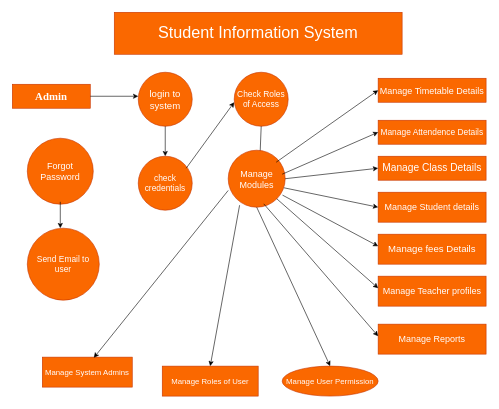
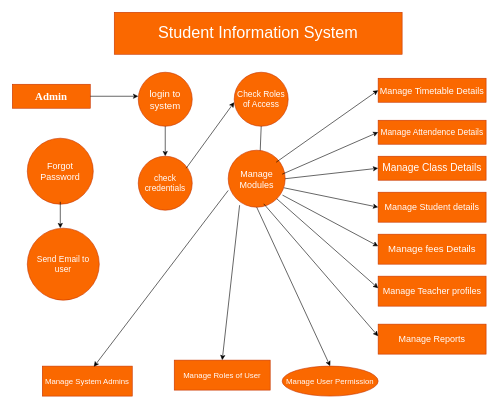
- <mxCell id="22" value="&lt;font style=&quot;font-size: 13px; color: rgb(255, 255, 255);&quot;&gt;Manage System Admins&lt;/font&gt;" style="rounded=0;whiteSpace=wrap;html=1;fillColor=#fa6800;fontColor=#000000;strokeColor=#C73500;" vertex="1" parent="1"><mxGeometry x="70" y="595" width="150" height="50" as="geometry" /></mxCell>
+ <mxCell id="22" value="&lt;font style=&quot;font-size: 13px; color: rgb(255, 255, 255);&quot;&gt;Manage System Admins&lt;/font&gt;" style="rounded=0;whiteSpace=wrap;html=1;fillColor=#fa6800;fontColor=#000000;strokeColor=#C73500;" vertex="1" parent="1"><mxGeometry x="70" y="610" width="150" height="50" as="geometry" /></mxCell>
- <mxCell id="23" value="&lt;font style=&quot;font-size: 13px; color: rgb(255, 255, 255);&quot;&gt;Manage Roles of User&lt;/font&gt;" style="rounded=0;whiteSpace=wrap;html=1;fillColor=#fa6800;fontColor=#000000;strokeColor=#C73500;" vertex="1" parent="1"><mxGeometry x="270" y="610" width="160" height="50" as="geometry" /></mxCell>
+ <mxCell id="23" value="&lt;font style=&quot;font-size: 13px; color: rgb(255, 255, 255);&quot;&gt;Manage Roles of User&lt;/font&gt;" style="rounded=0;whiteSpace=wrap;html=1;fillColor=#fa6800;fontColor=#000000;strokeColor=#C73500;" vertex="1" parent="1"><mxGeometry x="290" y="600" width="160" height="50" as="geometry" /></mxCell>
